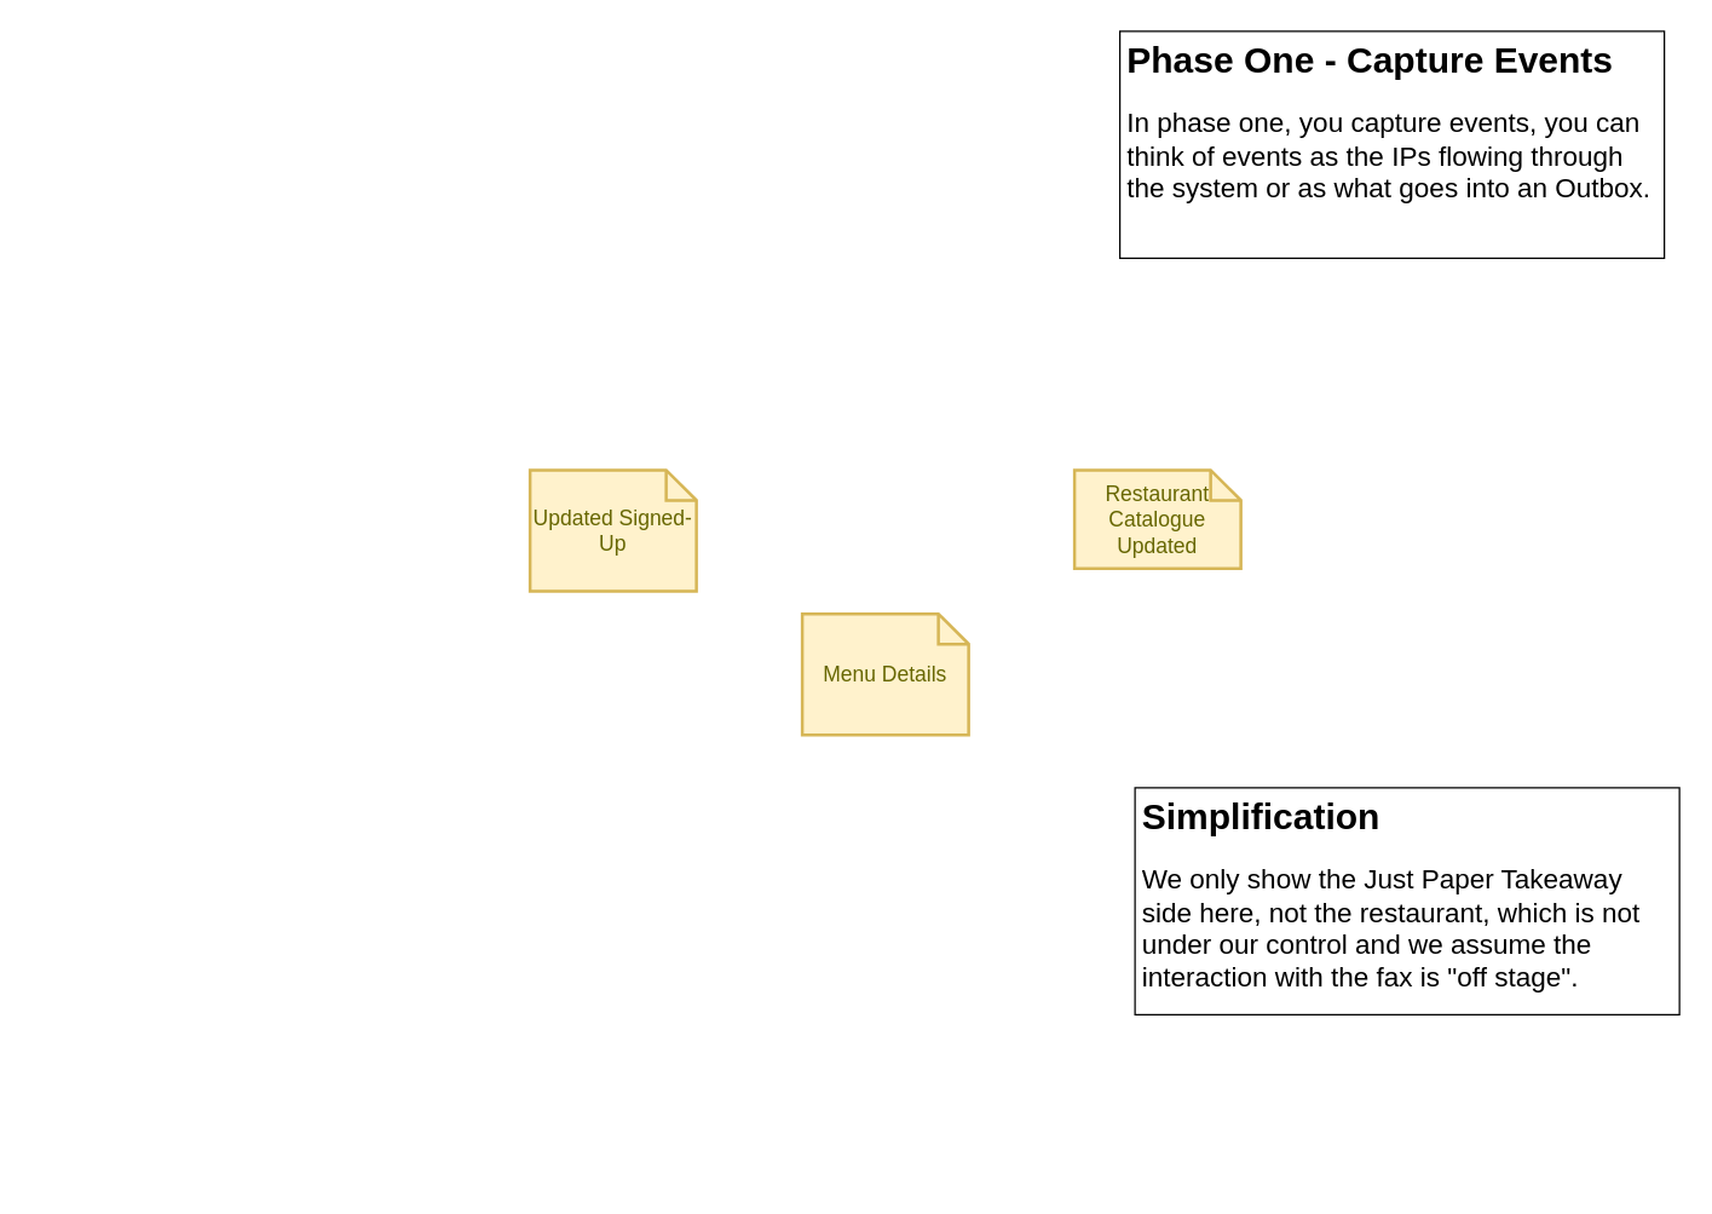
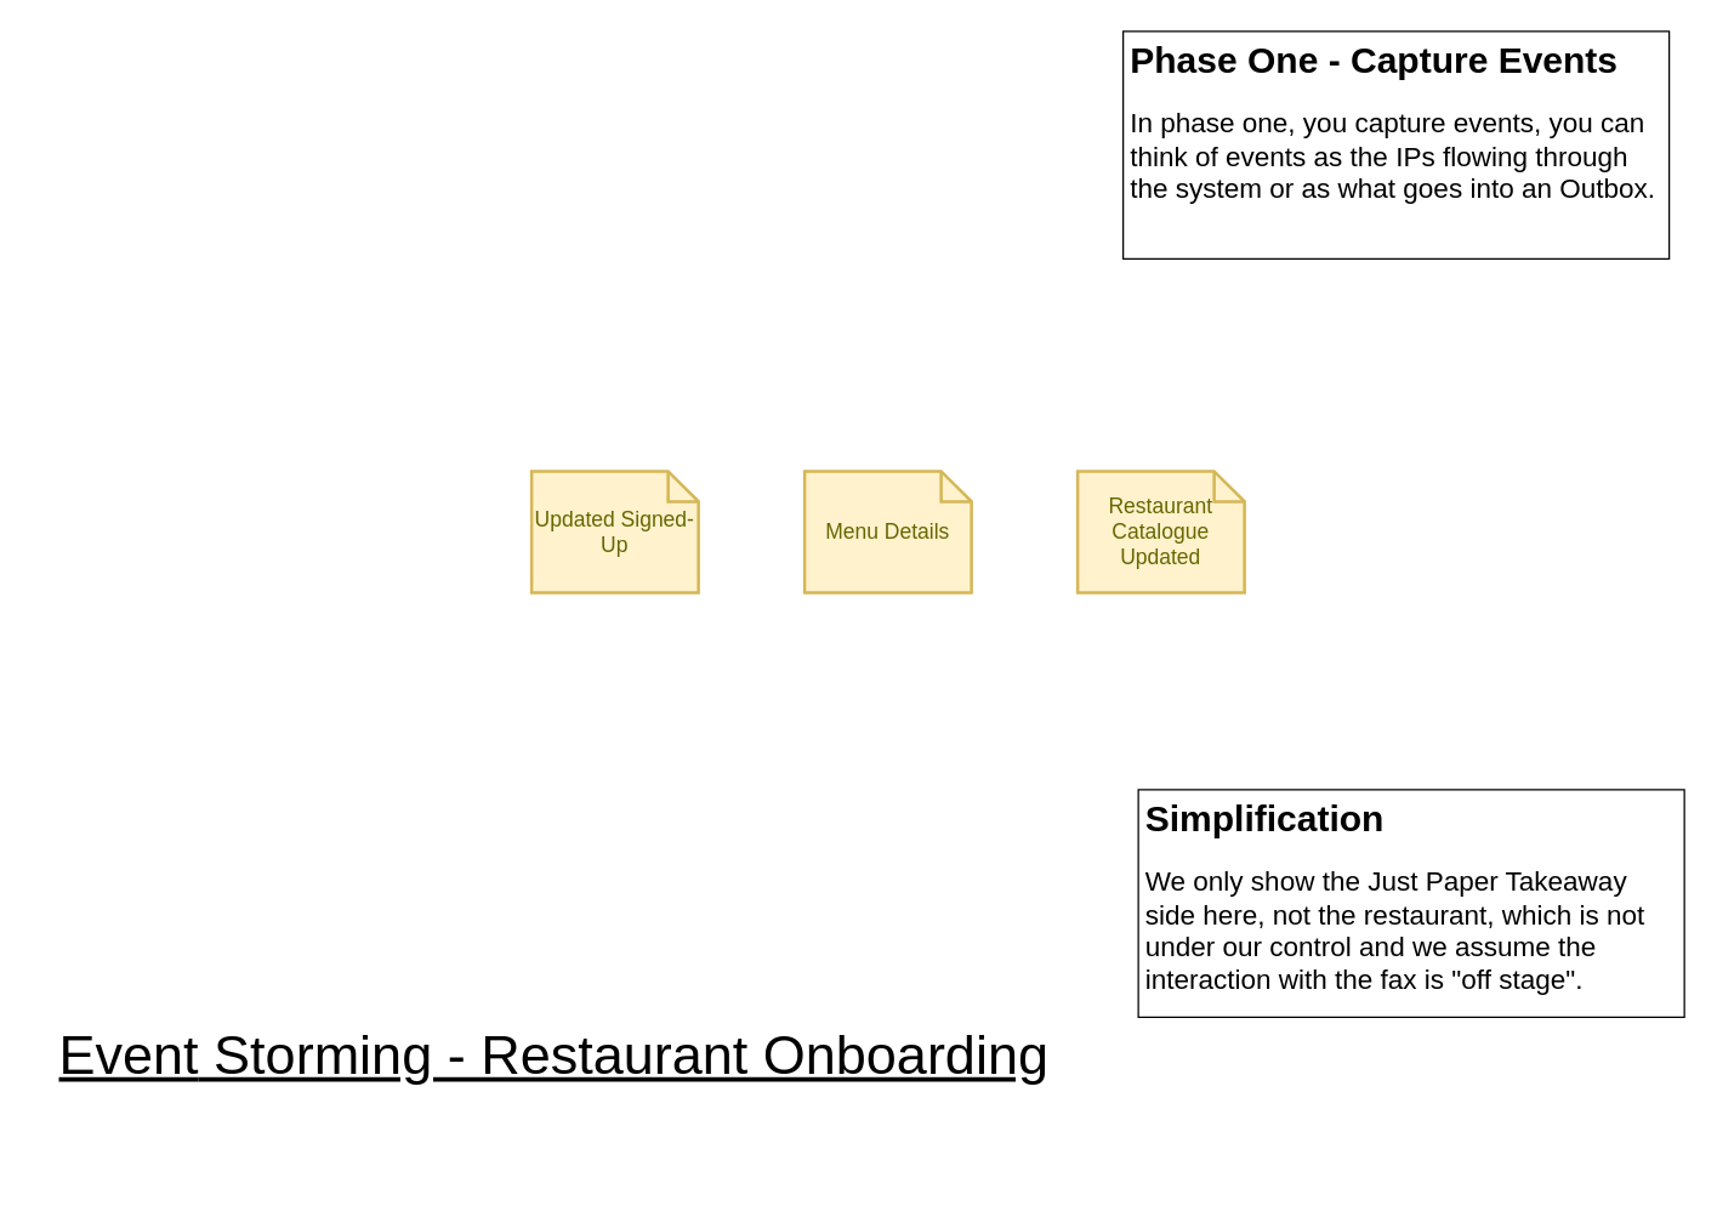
- <mxCell id="6" value="Restaurant Catalogue&lt;br&gt;Updated" style="shape=note;strokeWidth=2;fontSize=14;size=20;whiteSpace=wrap;html=1;fillColor=#fff2cc;strokeColor=#d6b656;fontColor=#666600;" parent="1" vertex="1"><mxGeometry x="710" y="310" width="110.0" height="65" as="geometry" /></mxCell>
+ <mxCell id="6" value="Restaurant Catalogue&lt;br&gt;Updated" style="shape=note;strokeWidth=2;fontSize=14;size=20;whiteSpace=wrap;html=1;fillColor=#fff2cc;strokeColor=#d6b656;fontColor=#666600;" parent="1" vertex="1"><mxGeometry x="710" y="310" width="110.0" height="80" as="geometry" /></mxCell>
- <mxCell id="5" value="Menu Details" style="shape=note;strokeWidth=2;fontSize=14;size=20;whiteSpace=wrap;html=1;fillColor=#fff2cc;strokeColor=#d6b656;fontColor=#666600;" parent="1" vertex="1"><mxGeometry x="530" y="405" width="110.0" height="80" as="geometry" /></mxCell>
+ <mxCell id="5" value="Menu Details" style="shape=note;strokeWidth=2;fontSize=14;size=20;whiteSpace=wrap;html=1;fillColor=#fff2cc;strokeColor=#d6b656;fontColor=#666600;" parent="1" vertex="1"><mxGeometry x="530" y="310" width="110.0" height="80" as="geometry" /></mxCell>
+ <mxCell id="3" value="&lt;font style=&quot;font-size: 36px&quot;&gt;&lt;u&gt;&lt;font style=&quot;font-size: 36px&quot;&gt;Event&lt;/font&gt; Storming - Restaurant Onboarding&lt;/u&gt;&lt;/font&gt;" style="text;html=1;strokeColor=none;fillColor=none;align=center;verticalAlign=middle;whiteSpace=wrap;rounded=0;" parent="1" vertex="1"><mxGeometry x="20" y="610" width="690" height="170" as="geometry" /></mxCell>
